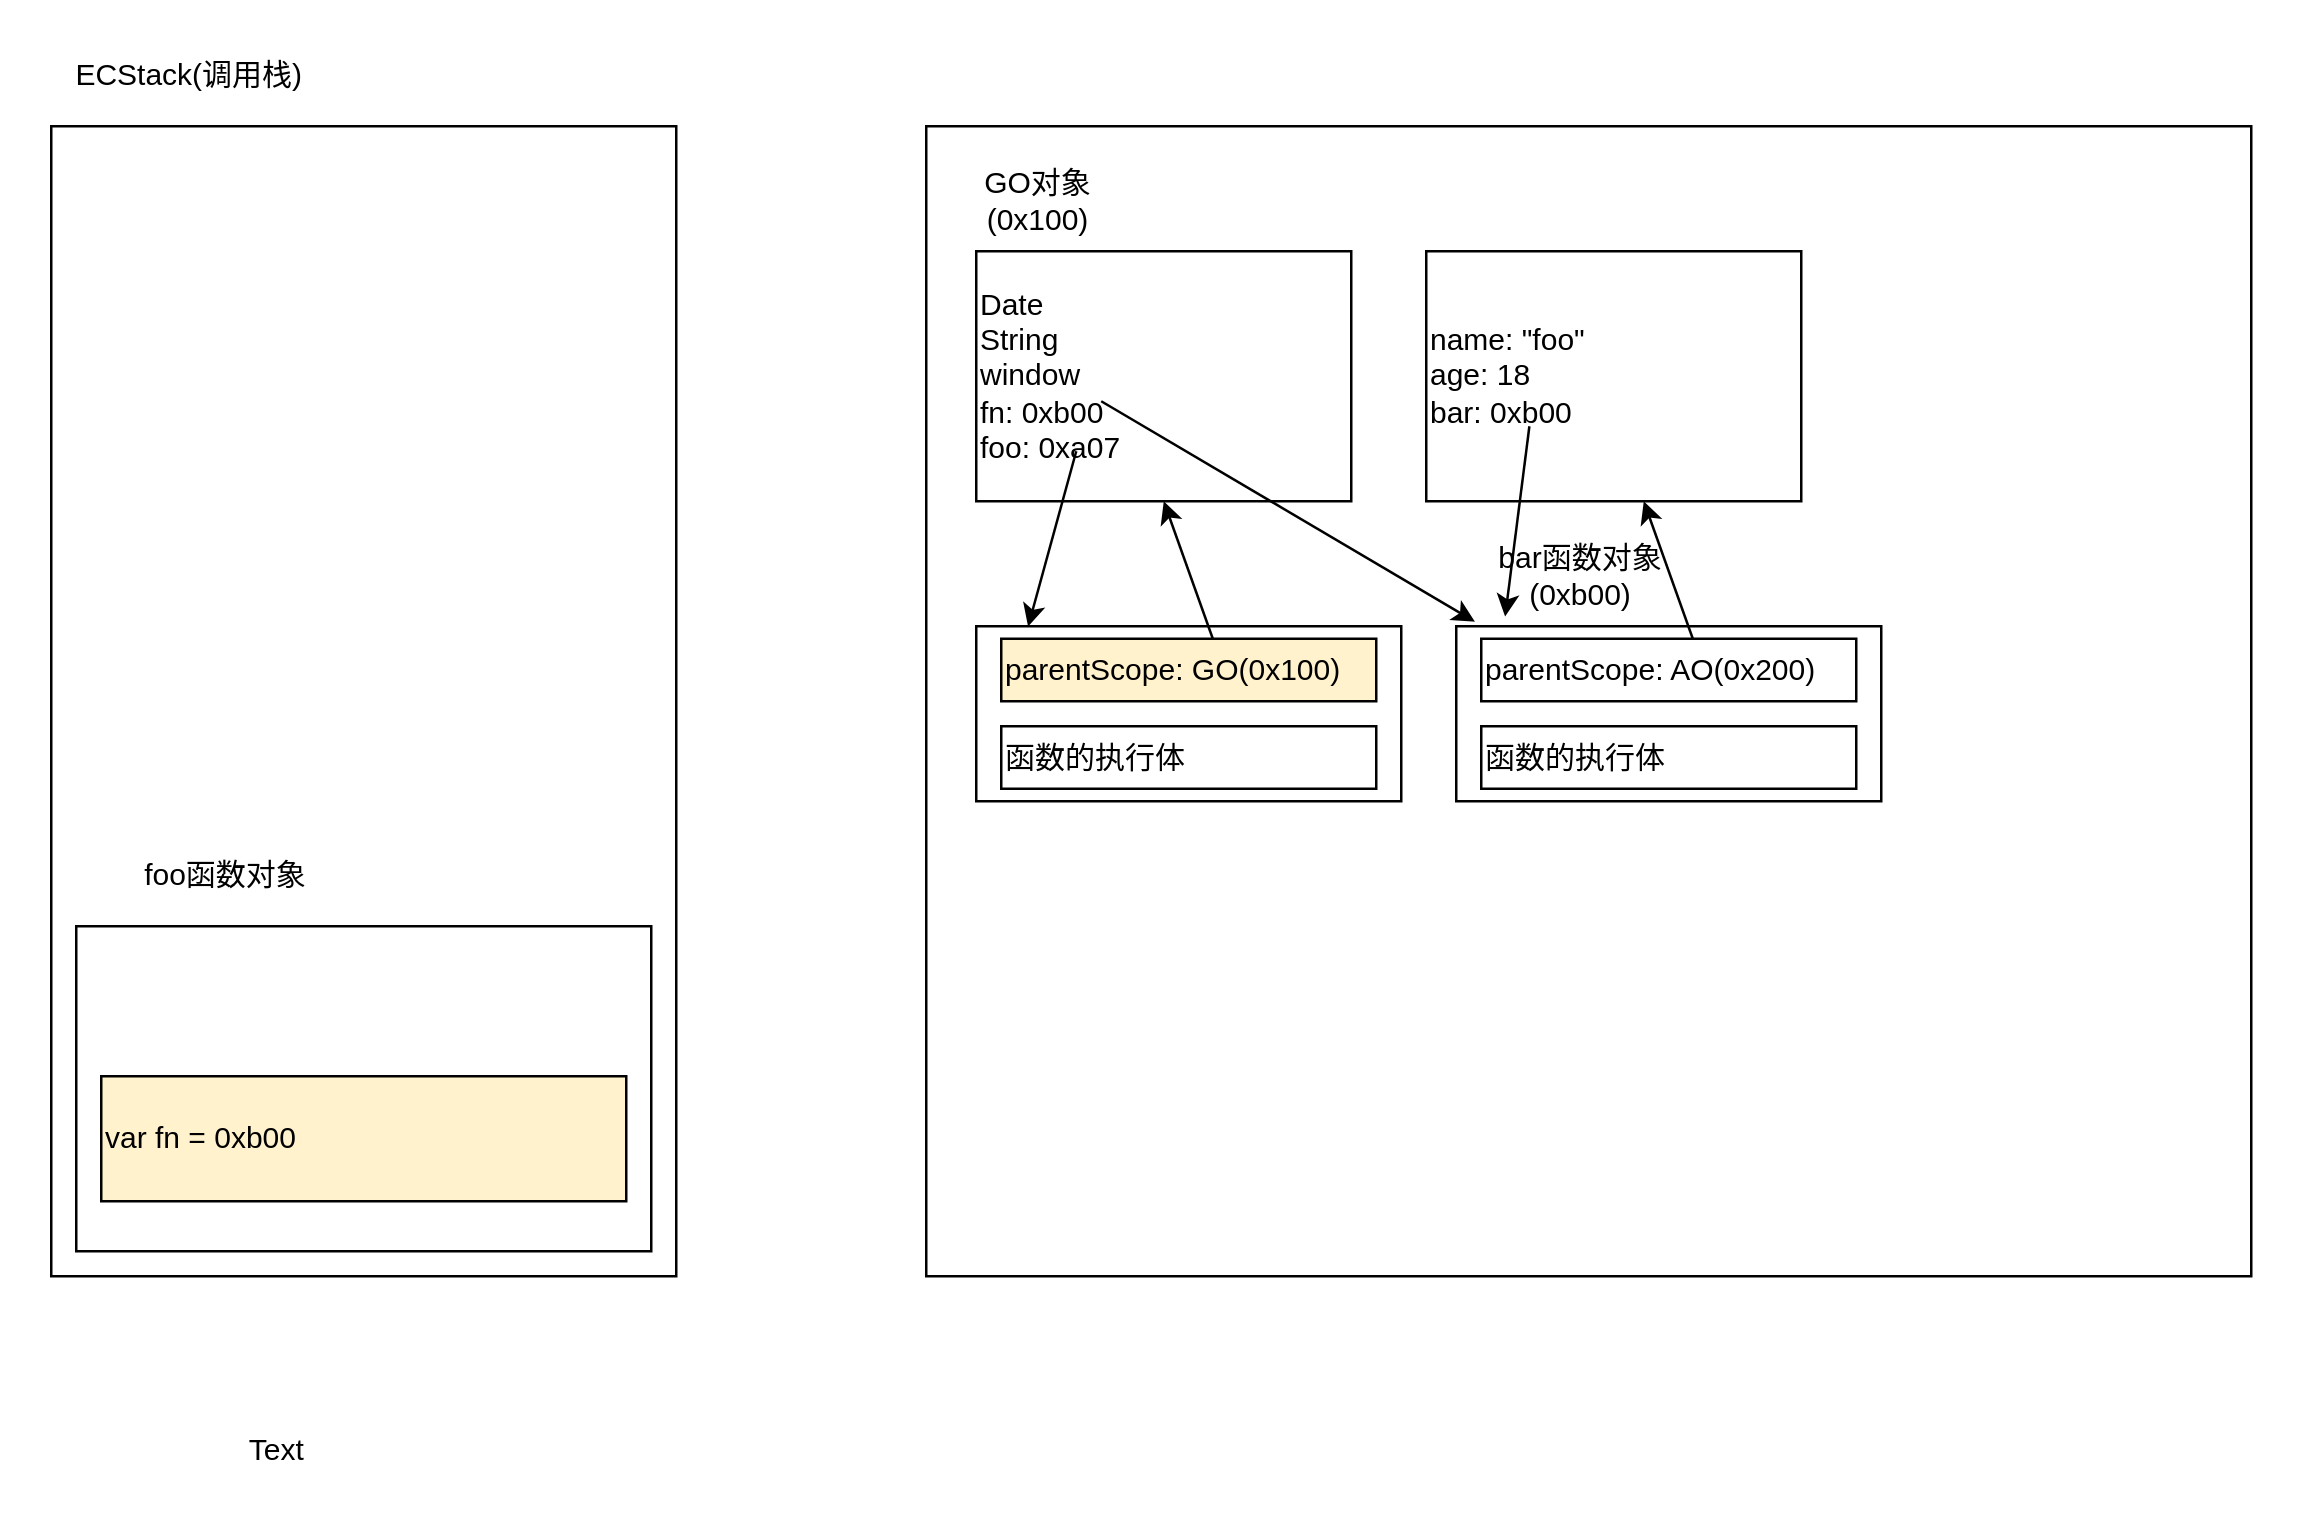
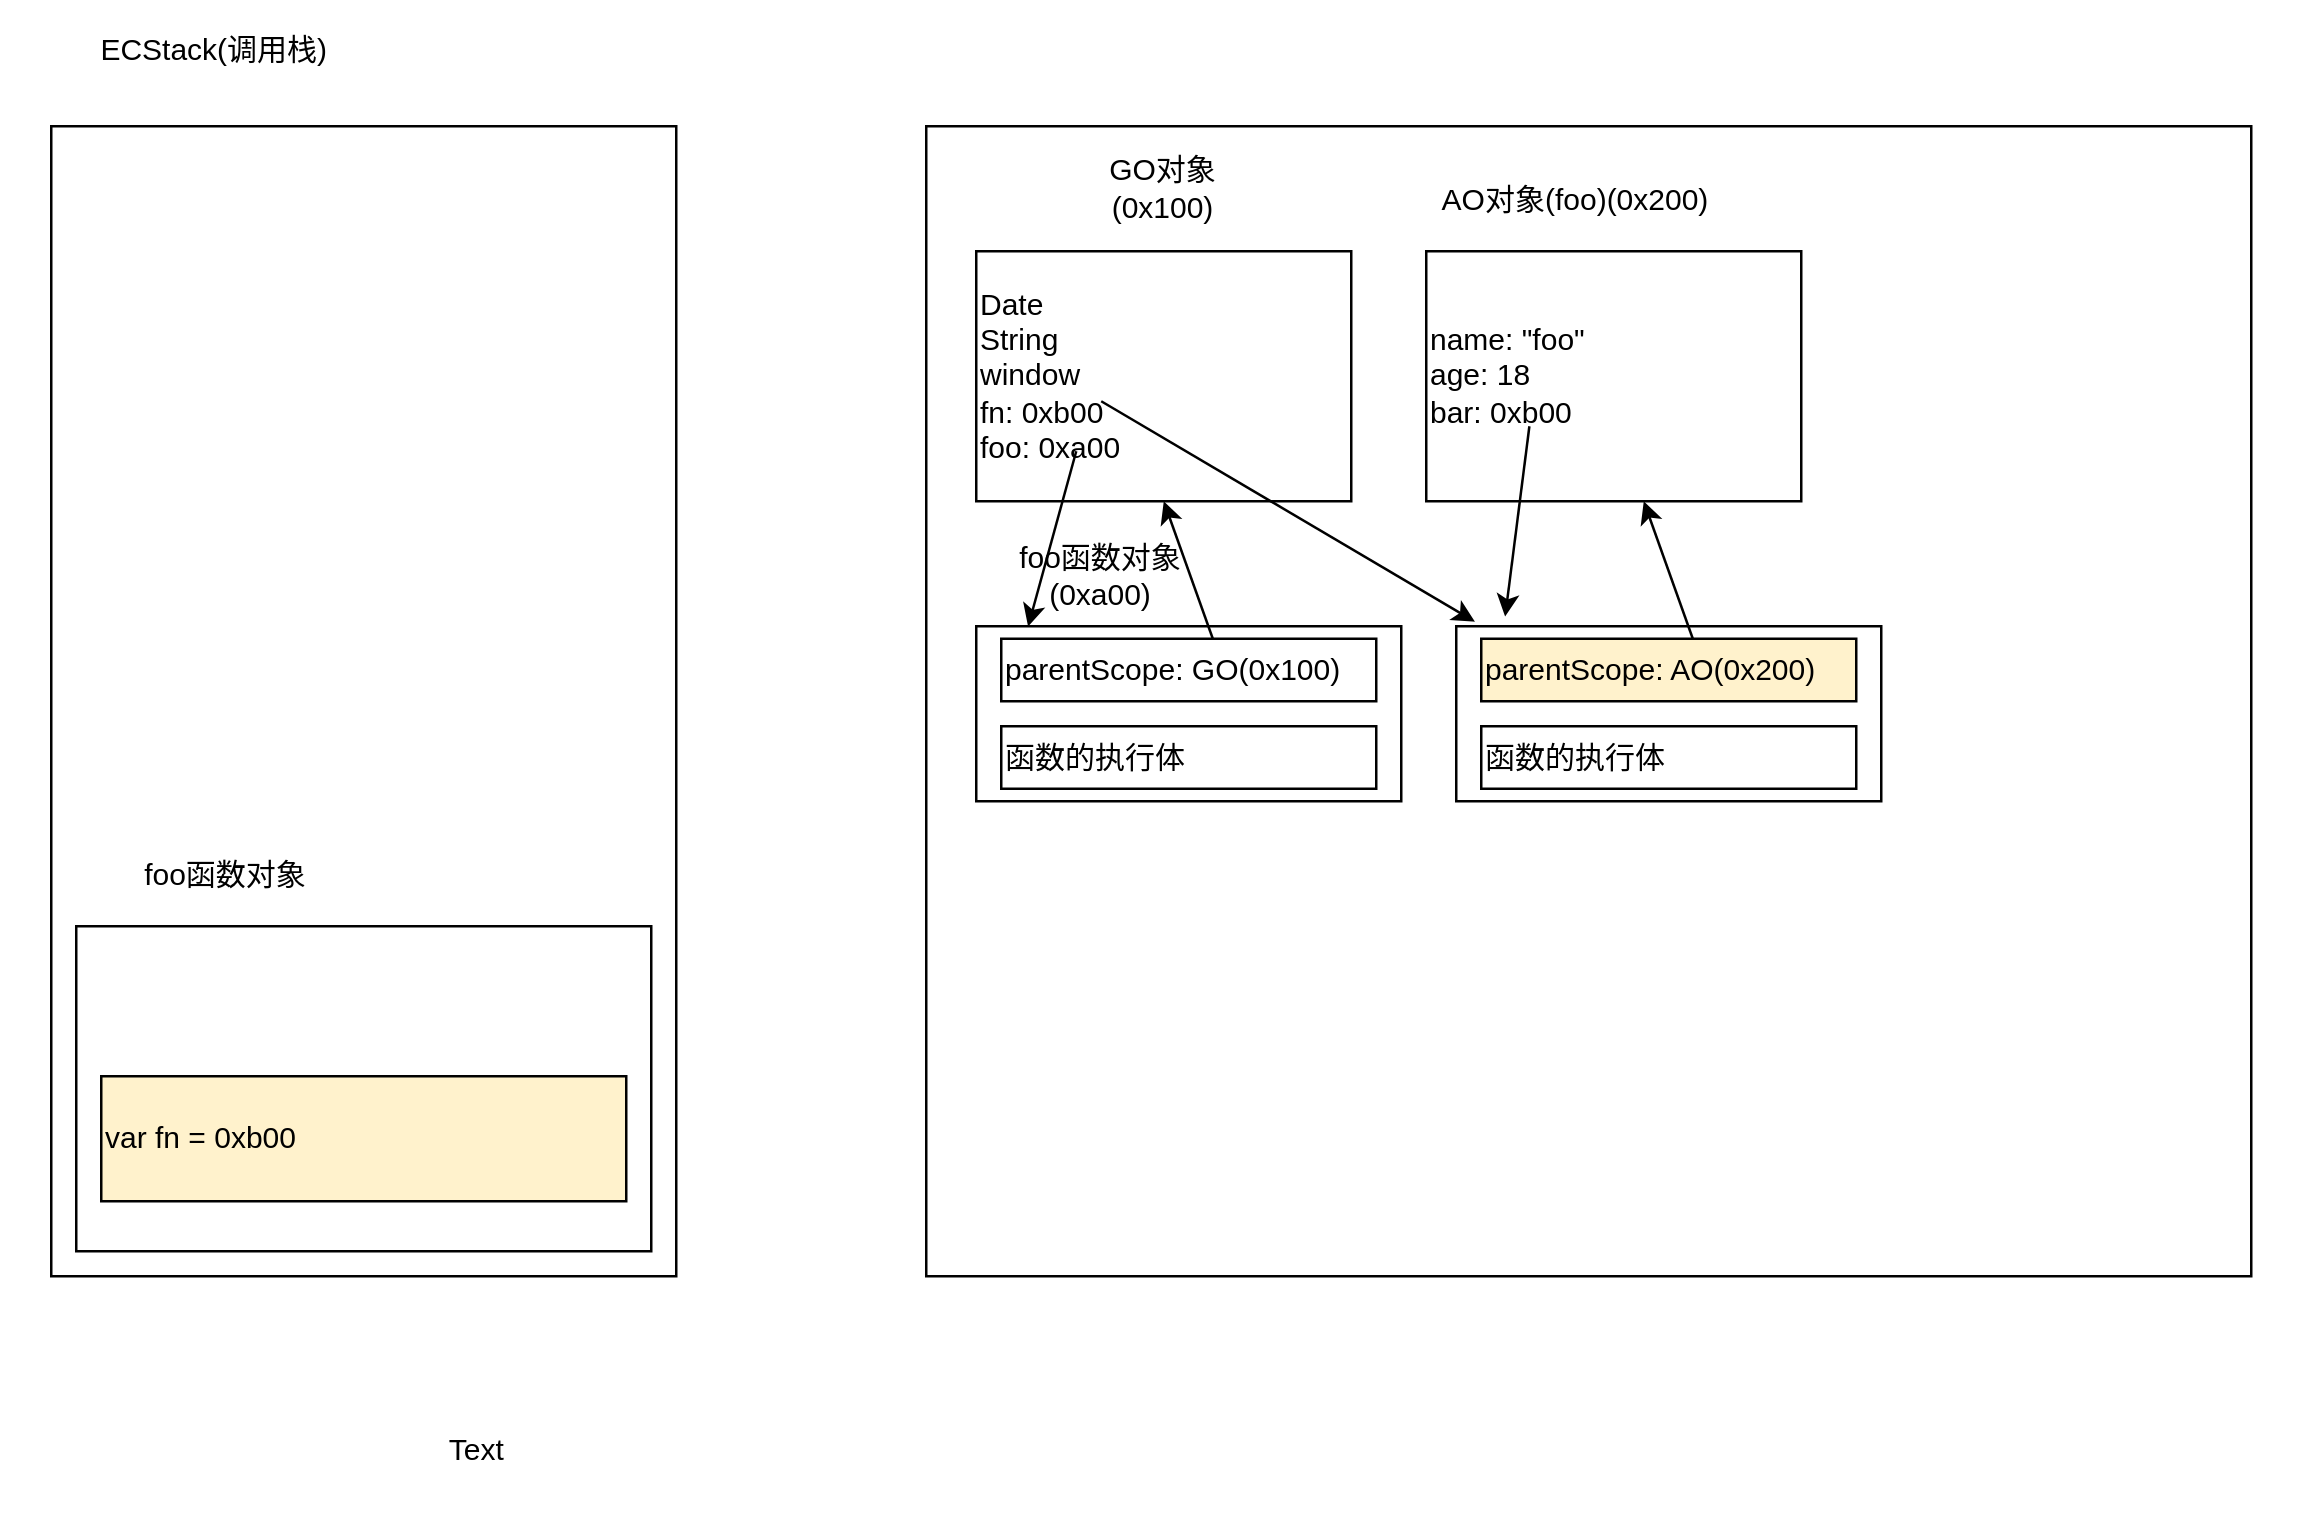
- <mxCell id="6" value="ECStack(调用栈)" style="text;html=1;align=center;verticalAlign=middle;resizable=0;points=[];autosize=1;strokeColor=none;" parent="1" vertex="1"><mxGeometry x="20" y="20" width="110" height="20" as="geometry" /></mxCell>
+ <mxCell id="6" value="ECStack(调用栈)" style="text;html=1;align=center;verticalAlign=middle;resizable=0;points=[];autosize=1;strokeColor=none;" parent="1" vertex="1"><mxGeometry x="30" y="10" width="110" height="20" as="geometry" /></mxCell>
- <mxCell id="4" value="GO对象(0x100)" style="text;html=1;strokeColor=none;fillColor=none;align=center;verticalAlign=middle;whiteSpace=wrap;rounded=0;" parent="1" vertex="1"><mxGeometry x="390" y="70" width="50" height="20" as="geometry" /></mxCell>
+ <mxCell id="4" value="GO对象(0x100)" style="text;html=1;strokeColor=none;fillColor=none;align=center;verticalAlign=middle;whiteSpace=wrap;rounded=0;" parent="1" vertex="1"><mxGeometry x="440" y="65" width="50" height="20" as="geometry" /></mxCell>
+ <mxCell id="16" value="AO对象(foo)(0x200)" style="text;html=1;strokeColor=none;fillColor=none;align=center;verticalAlign=middle;whiteSpace=wrap;rounded=0;" parent="1" vertex="1"><mxGeometry x="570" y="70" width="120" height="20" as="geometry" /></mxCell>
- <mxCell id="3" value="Date&lt;br&gt;String&lt;br&gt;window&lt;br&gt;fn: 0xb00&lt;br&gt;foo:&amp;nbsp;&lt;span style=&quot;text-align: center&quot;&gt;0xa07&lt;br&gt;&lt;/span&gt;" style="rounded=0;whiteSpace=wrap;html=1;align=left;" parent="1" vertex="1"><mxGeometry x="390" y="100" width="150" height="100" as="geometry" /></mxCell>
+ <mxCell id="3" value="Date&lt;br&gt;String&lt;br&gt;window&lt;br&gt;fn: 0xb00&lt;br&gt;foo:&amp;nbsp;&lt;span style=&quot;text-align: center&quot;&gt;0xa00&lt;br&gt;&lt;/span&gt;" style="rounded=0;whiteSpace=wrap;html=1;align=left;" parent="1" vertex="1"><mxGeometry x="390" y="100" width="150" height="100" as="geometry" /></mxCell>
+ <mxCell id="10" value="foo函数对象(0xa00)" style="text;html=1;strokeColor=none;fillColor=none;align=center;verticalAlign=middle;whiteSpace=wrap;rounded=0;" parent="1" vertex="1"><mxGeometry x="400" y="220" width="80" height="20" as="geometry" /></mxCell>
- <mxCell id="18" value="bar函数对象(0xb00)" style="text;html=1;strokeColor=none;fillColor=none;align=center;verticalAlign=middle;whiteSpace=wrap;rounded=0;" parent="1" vertex="1"><mxGeometry x="592" y="220" width="80" height="20" as="geometry" /></mxCell>
- <mxCell id="11" value="parentScope: GO(0x100)" style="rounded=0;whiteSpace=wrap;html=1;align=left;fillColor=#fff2cc;" parent="1" vertex="1"><mxGeometry x="400" y="255" width="150" height="25" as="geometry" /></mxCell>
+ <mxCell id="11" value="parentScope: GO(0x100)" style="rounded=0;whiteSpace=wrap;html=1;align=left;" parent="1" vertex="1"><mxGeometry x="400" y="255" width="150" height="25" as="geometry" /></mxCell>
- <mxCell id="19" value="parentScope: AO(0x200)" style="rounded=0;whiteSpace=wrap;html=1;align=left;" parent="1" vertex="1"><mxGeometry x="592" y="255" width="150" height="25" as="geometry" /></mxCell>
+ <mxCell id="19" value="parentScope: AO(0x200)" style="rounded=0;whiteSpace=wrap;html=1;align=left;fillColor=#fff2cc;" parent="1" vertex="1"><mxGeometry x="592" y="255" width="150" height="25" as="geometry" /></mxCell>
- <mxCell id="25" value="Text" style="text;html=1;align=center;verticalAlign=middle;resizable=0;points=[];autosize=1;strokeColor=none;fillColor=none;" vertex="1" parent="1"><mxGeometry x="90" y="570" width="40" height="20" as="geometry" /></mxCell>
+ <mxCell id="25" value="Text" style="text;html=1;align=center;verticalAlign=middle;resizable=0;points=[];autosize=1;strokeColor=none;fillColor=none;" vertex="1" parent="1"><mxGeometry x="170" y="570" width="40" height="20" as="geometry" /></mxCell>
